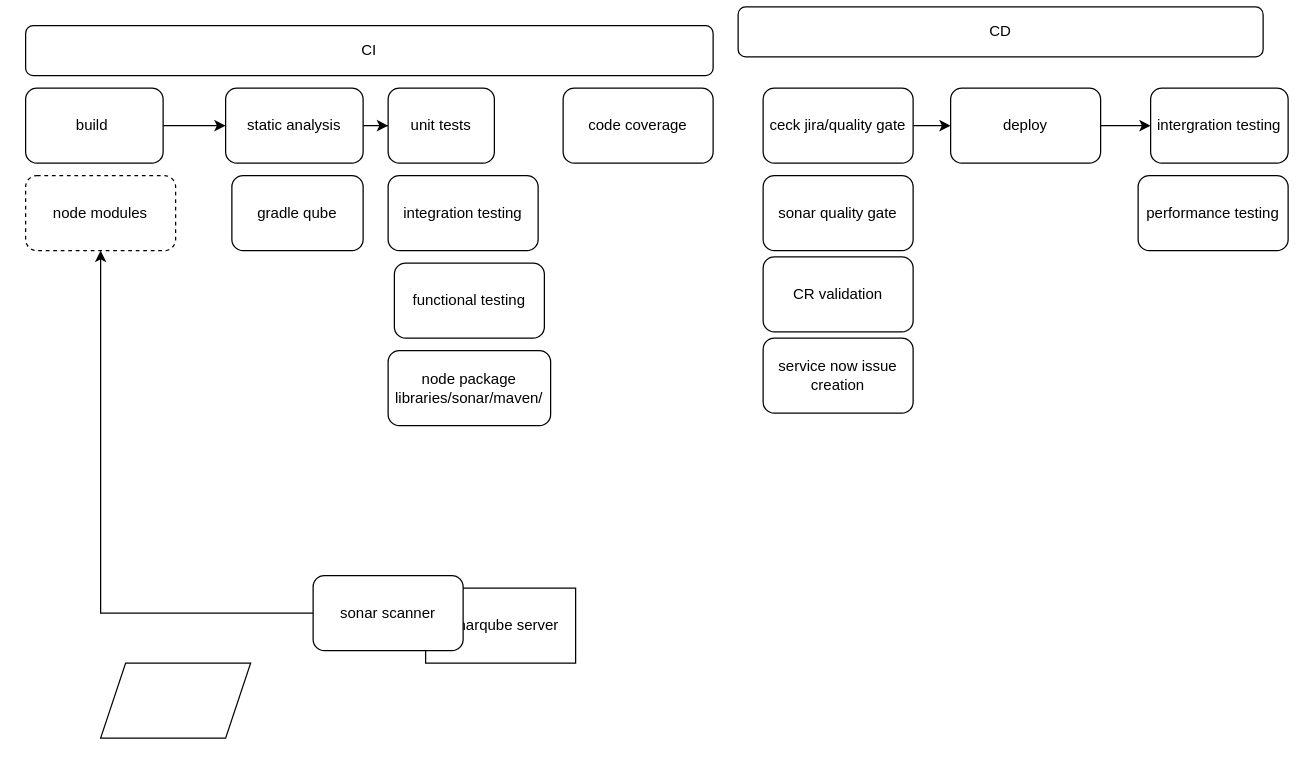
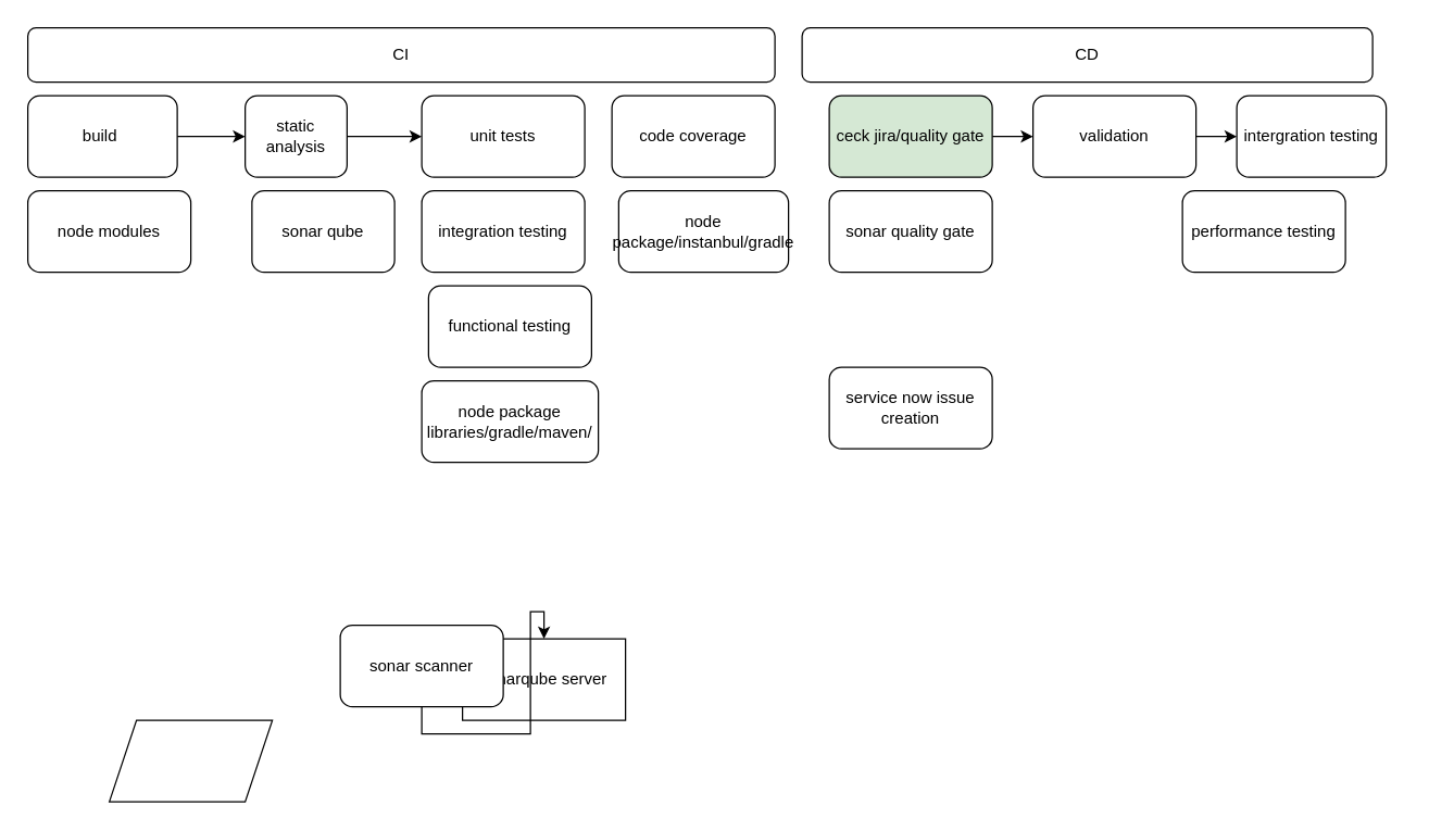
- <mxCell id="11" value="CD" style="rounded=1;whiteSpace=wrap;html=1;" vertex="1" parent="1"><mxGeometry x="590" y="5" width="420" height="40" as="geometry" /></mxCell>
+ <mxCell id="11" value="CD" style="rounded=1;whiteSpace=wrap;html=1;" vertex="1" parent="1"><mxGeometry x="590" y="20" width="420" height="40" as="geometry" /></mxCell>
- <mxCell id="9" value="static analysis" style="rounded=1;whiteSpace=wrap;html=1;" vertex="1" parent="1"><mxGeometry x="180" y="70" width="110" height="60" as="geometry" /></mxCell>
+ <mxCell id="9" value="static analysis" style="rounded=1;whiteSpace=wrap;html=1;" vertex="1" parent="1"><mxGeometry x="180" y="70" width="75" height="60" as="geometry" /></mxCell>
- <mxCell id="12" value="unit tests" style="rounded=1;whiteSpace=wrap;html=1;" vertex="1" parent="1"><mxGeometry x="310" y="70" width="85" height="60" as="geometry" /></mxCell>
+ <mxCell id="12" value="unit tests" style="rounded=1;whiteSpace=wrap;html=1;" vertex="1" parent="1"><mxGeometry x="310" y="70" width="120" height="60" as="geometry" /></mxCell>
- <mxCell id="18" value="ceck jira/quality gate" style="rounded=1;whiteSpace=wrap;html=1;" vertex="1" parent="1"><mxGeometry x="610" y="70" width="120" height="60" as="geometry" /></mxCell>
+ <mxCell id="18" value="ceck jira/quality gate" style="rounded=1;whiteSpace=wrap;html=1;fillColor=#d5e8d4;" vertex="1" parent="1"><mxGeometry x="610" y="70" width="120" height="60" as="geometry" /></mxCell>
- <mxCell id="20" value="deploy" style="rounded=1;whiteSpace=wrap;html=1;" vertex="1" parent="1"><mxGeometry x="760" y="70" width="120" height="60" as="geometry" /></mxCell>
+ <mxCell id="20" value="validation" style="rounded=1;whiteSpace=wrap;html=1;" vertex="1" parent="1"><mxGeometry x="760" y="70" width="120" height="60" as="geometry" /></mxCell>
- <mxCell id="21" value="intergration testing" style="rounded=1;whiteSpace=wrap;html=1;" vertex="1" parent="1"><mxGeometry x="920" y="70" width="110" height="60" as="geometry" /></mxCell>
+ <mxCell id="21" value="intergration testing" style="rounded=1;whiteSpace=wrap;html=1;" vertex="1" parent="1"><mxGeometry x="910" y="70" width="110" height="60" as="geometry" /></mxCell>
- <mxCell id="25" value="node modules" style="rounded=1;whiteSpace=wrap;html=1;dashed=1;" vertex="1" parent="1"><mxGeometry x="20" y="140" width="120" height="60" as="geometry" /></mxCell>
+ <mxCell id="25" value="node modules" style="rounded=1;whiteSpace=wrap;html=1;" vertex="1" parent="1"><mxGeometry x="20" y="140" width="120" height="60" as="geometry" /></mxCell>
- <mxCell id="14" value="gradle qube" style="rounded=1;whiteSpace=wrap;html=1;" vertex="1" parent="1"><mxGeometry x="185" y="140" width="105" height="60" as="geometry" /></mxCell>
+ <mxCell id="14" value="sonar qube" style="rounded=1;whiteSpace=wrap;html=1;" vertex="1" parent="1"><mxGeometry x="185" y="140" width="105" height="60" as="geometry" /></mxCell>
+ <mxCell id="16" value="node package/instanbul/gradle" style="rounded=1;whiteSpace=wrap;html=1;" vertex="1" parent="1"><mxGeometry x="455" y="140" width="125" height="60" as="geometry" /></mxCell>
- <mxCell id="23" value="performance testing" style="rounded=1;whiteSpace=wrap;html=1;" vertex="1" parent="1"><mxGeometry x="910" y="140" width="120" height="60" as="geometry" /></mxCell>
+ <mxCell id="23" value="performance testing" style="rounded=1;whiteSpace=wrap;html=1;" vertex="1" parent="1"><mxGeometry x="870" y="140" width="120" height="60" as="geometry" /></mxCell>
- <mxCell id="27" value="CR validation" style="rounded=1;whiteSpace=wrap;html=1;" vertex="1" parent="1"><mxGeometry x="610" y="205" width="120" height="60" as="geometry" /></mxCell>
- <mxCell id="15" value="node package libraries/sonar/maven/" style="rounded=1;whiteSpace=wrap;html=1;" vertex="1" parent="1"><mxGeometry x="310" y="280" width="130" height="60" as="geometry" /></mxCell>
+ <mxCell id="15" value="node package libraries/gradle/maven/" style="rounded=1;whiteSpace=wrap;html=1;" vertex="1" parent="1"><mxGeometry x="310" y="280" width="130" height="60" as="geometry" /></mxCell>
- <mxCell id="3" value="" style="edgeStyle=orthogonalEdgeStyle;rounded=0;orthogonalLoop=1;jettySize=auto;html=1;" edge="1" parent="1" source="4" target="25"><mxGeometry relative="1" as="geometry" /></mxCell>
+ <mxCell id="3" value="" style="edgeStyle=orthogonalEdgeStyle;rounded=0;orthogonalLoop=1;jettySize=auto;html=1;" edge="1" parent="1" source="4" target="2"><mxGeometry relative="1" as="geometry" /></mxCell>
